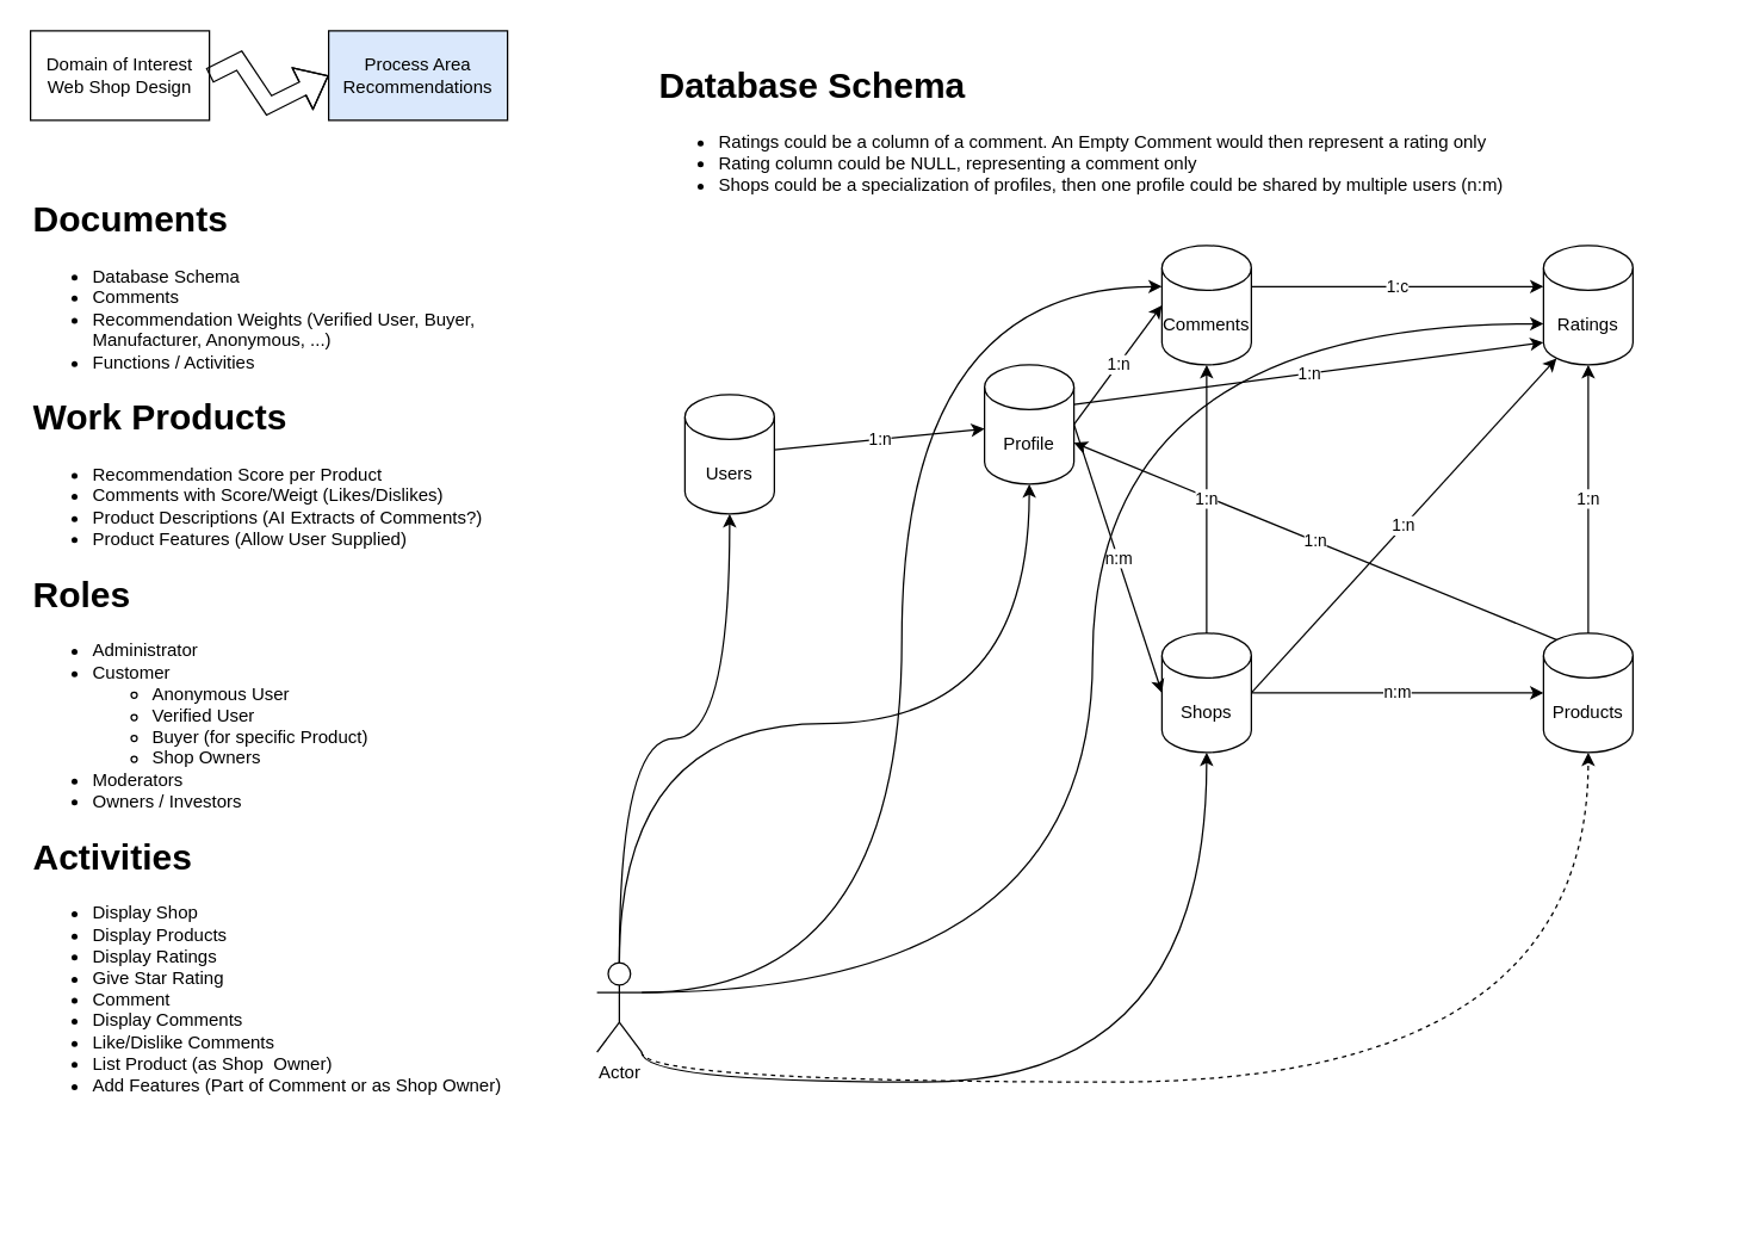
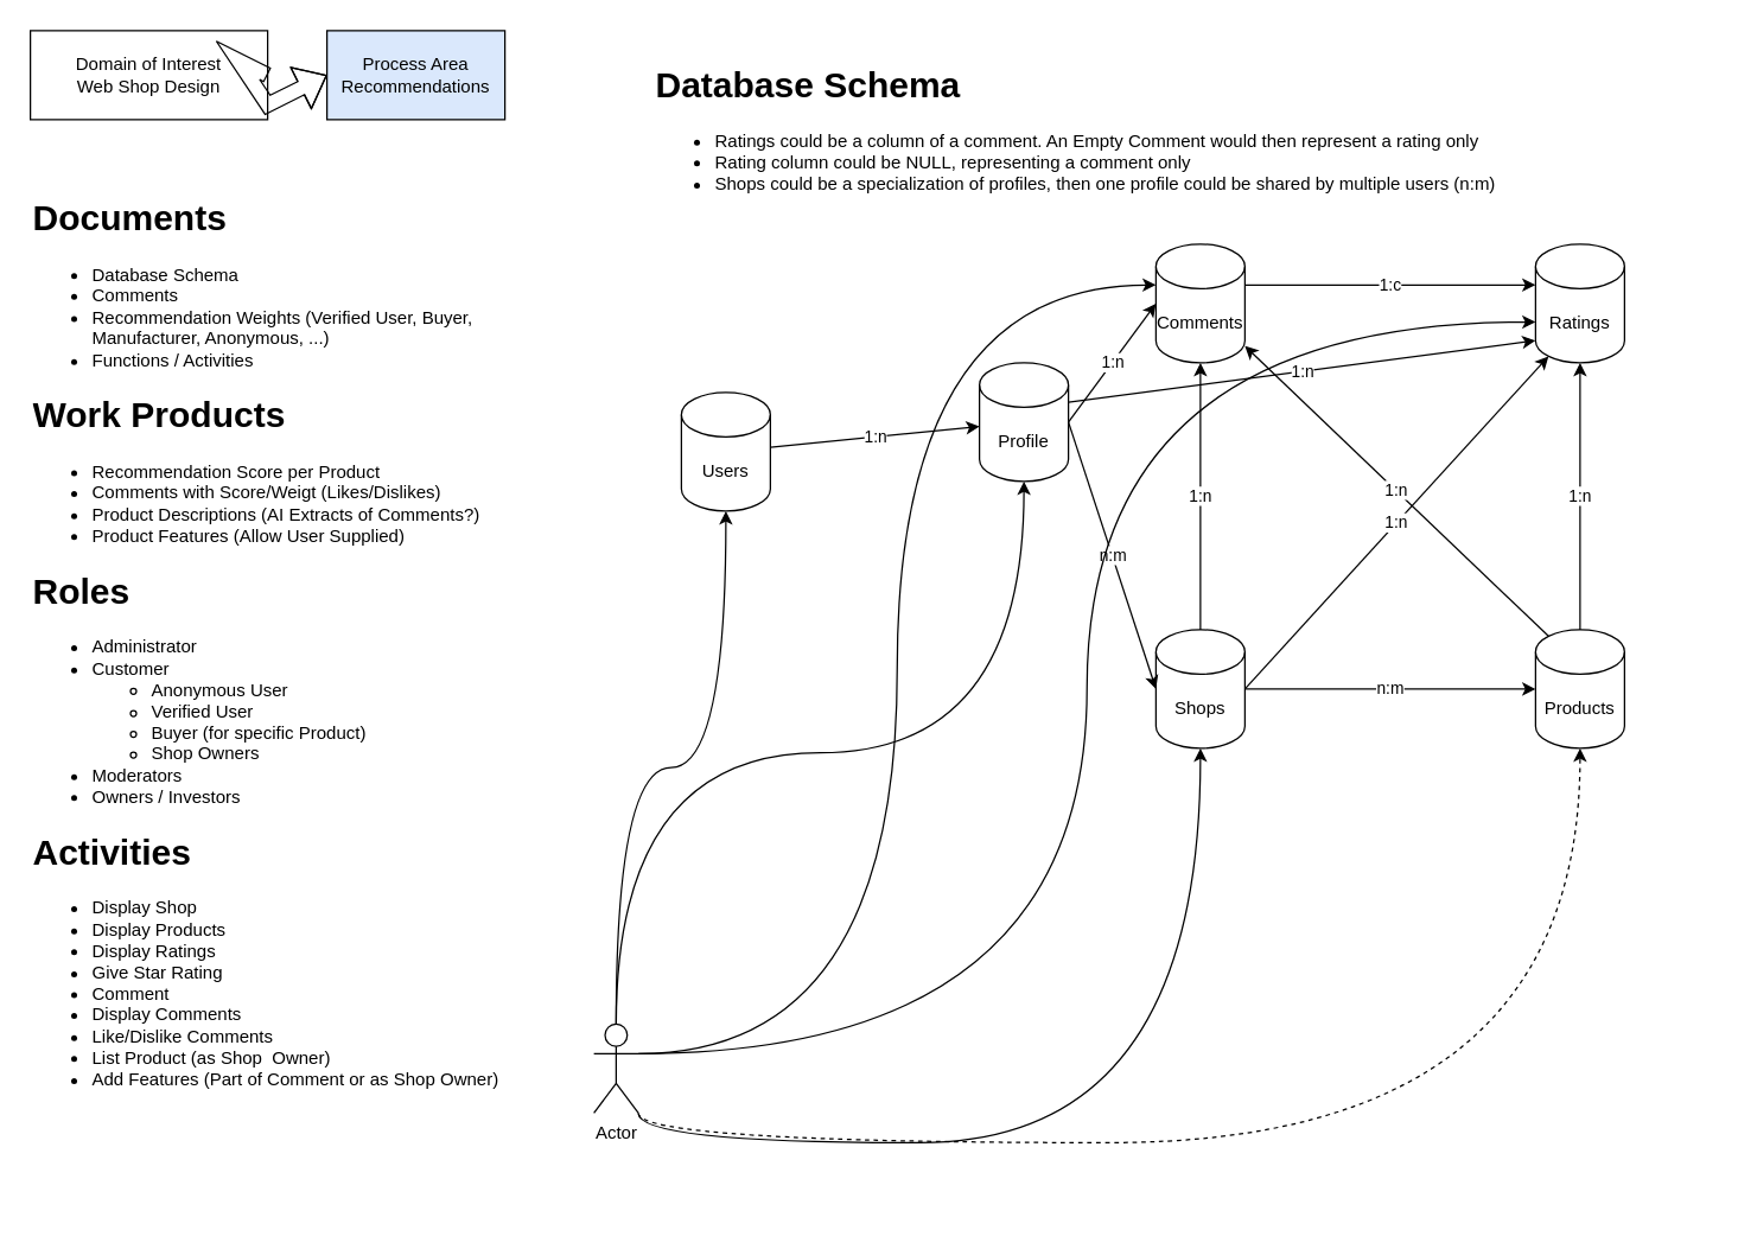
- <mxCell id="2" value="Domain of Interest&lt;div&gt;Web Shop Design&lt;/div&gt;" style="rounded=0;whiteSpace=wrap;html=1;" vertex="1" parent="1"><mxGeometry x="20" y="20" width="120" height="60" as="geometry" /></mxCell>
+ <mxCell id="2" value="Domain of Interest&lt;div&gt;Web Shop Design&lt;/div&gt;" style="rounded=0;whiteSpace=wrap;html=1;" vertex="1" parent="1"><mxGeometry x="20" y="20" width="160" height="60" as="geometry" /></mxCell>
- <mxCell id="9" value="1:n" style="rounded=0;orthogonalLoop=1;jettySize=auto;html=1;exitX=0.145;exitY=0;exitDx=0;exitDy=4.35;exitPerimeter=0;" edge="1" parent="1" source="10" target="28"><mxGeometry relative="1" as="geometry" /></mxCell>
+ <mxCell id="9" value="1:n" style="rounded=0;orthogonalLoop=1;jettySize=auto;html=1;exitX=0.145;exitY=0;exitDx=0;exitDy=4.35;exitPerimeter=0;" edge="1" parent="1" source="10" target="8"><mxGeometry relative="1" as="geometry" /></mxCell>
- <mxCell id="21" value="Actor" style="shape=umlActor;verticalLabelPosition=bottom;verticalAlign=top;html=1;outlineConnect=0;" vertex="1" parent="1"><mxGeometry x="400" y="645" width="30" height="60" as="geometry" /></mxCell>
+ <mxCell id="21" value="Actor" style="shape=umlActor;verticalLabelPosition=bottom;verticalAlign=top;html=1;outlineConnect=0;" vertex="1" parent="1"><mxGeometry x="400" y="690" width="30" height="60" as="geometry" /></mxCell>
